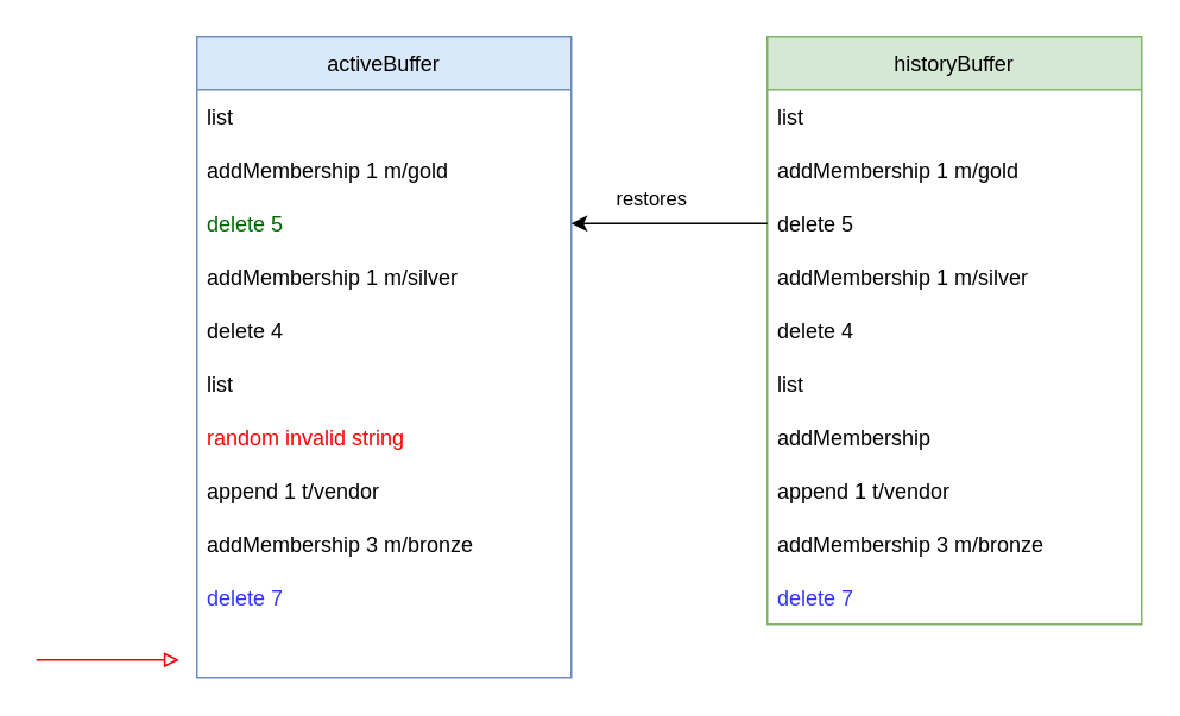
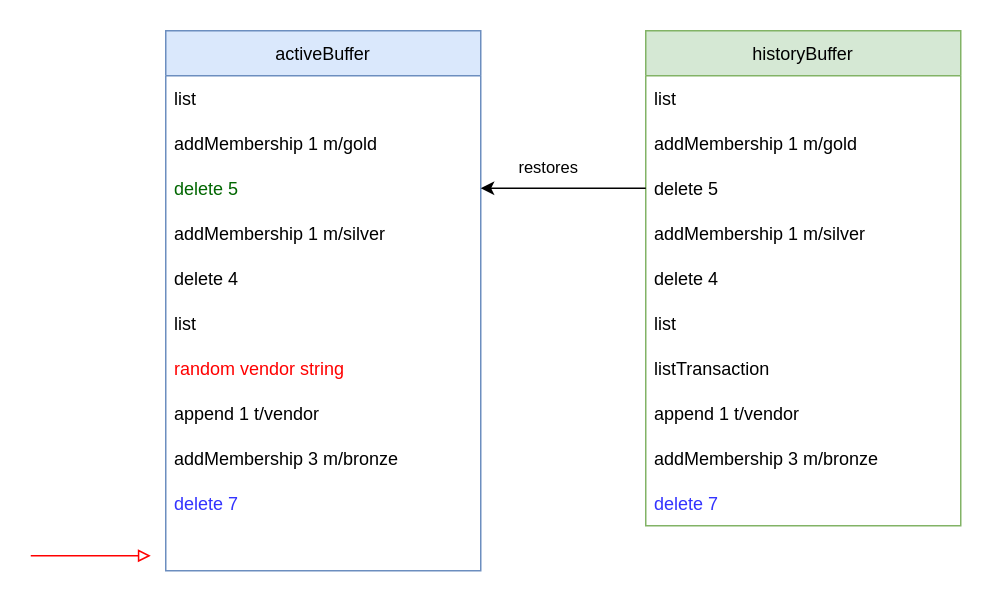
- <mxCell id="20" value="random invalid string" style="text;strokeColor=none;fillColor=none;align=left;verticalAlign=middle;spacingLeft=4;spacingRight=4;overflow=hidden;points=[[0,0.5],[1,0.5]];portConstraint=eastwest;rotatable=0;fontColor=#FF0000;" vertex="1" parent="13"><mxGeometry y="210" width="210" height="30" as="geometry" /></mxCell>
+ <mxCell id="20" value="random vendor string" style="text;strokeColor=none;fillColor=none;align=left;verticalAlign=middle;spacingLeft=4;spacingRight=4;overflow=hidden;points=[[0,0.5],[1,0.5]];portConstraint=eastwest;rotatable=0;fontColor=#FF0000;" vertex="1" parent="13"><mxGeometry y="210" width="210" height="30" as="geometry" /></mxCell>
- <mxCell id="9" value="addMembership" style="text;strokeColor=none;fillColor=none;align=left;verticalAlign=middle;spacingLeft=4;spacingRight=4;overflow=hidden;points=[[0,0.5],[1,0.5]];portConstraint=eastwest;rotatable=0;" vertex="1" parent="2"><mxGeometry y="210" width="210" height="30" as="geometry" /></mxCell>
+ <mxCell id="9" value="listTransaction" style="text;strokeColor=none;fillColor=none;align=left;verticalAlign=middle;spacingLeft=4;spacingRight=4;overflow=hidden;points=[[0,0.5],[1,0.5]];portConstraint=eastwest;rotatable=0;" vertex="1" parent="2"><mxGeometry y="210" width="210" height="30" as="geometry" /></mxCell>
